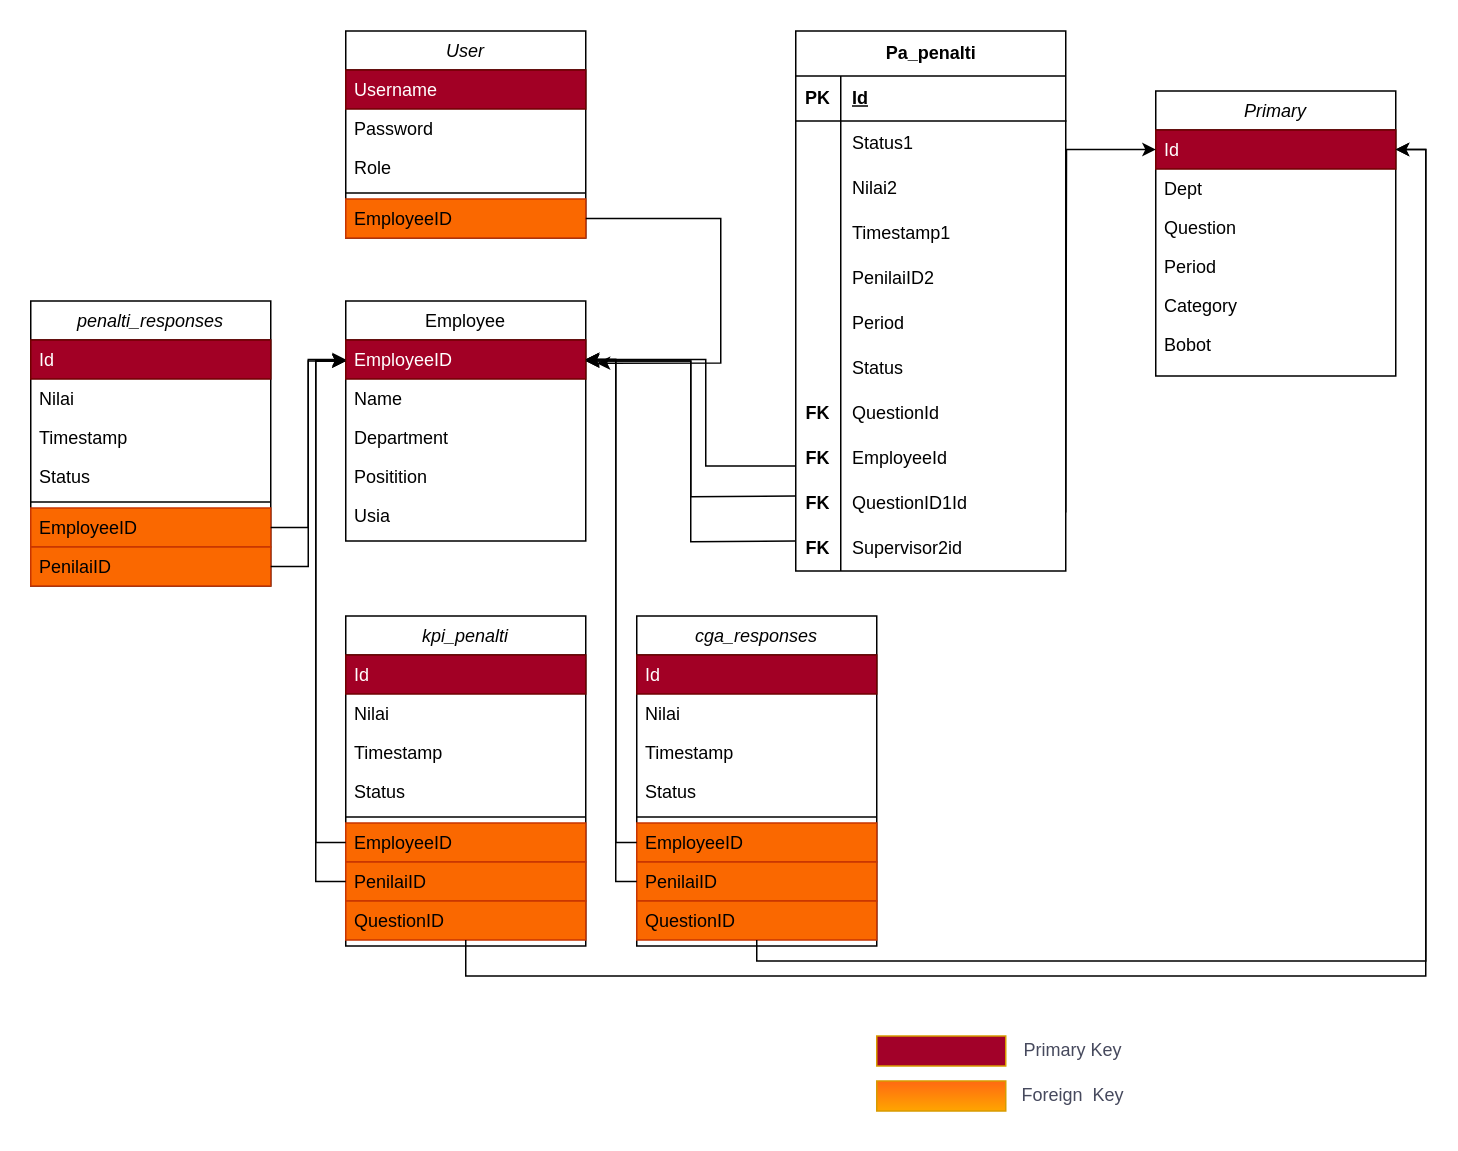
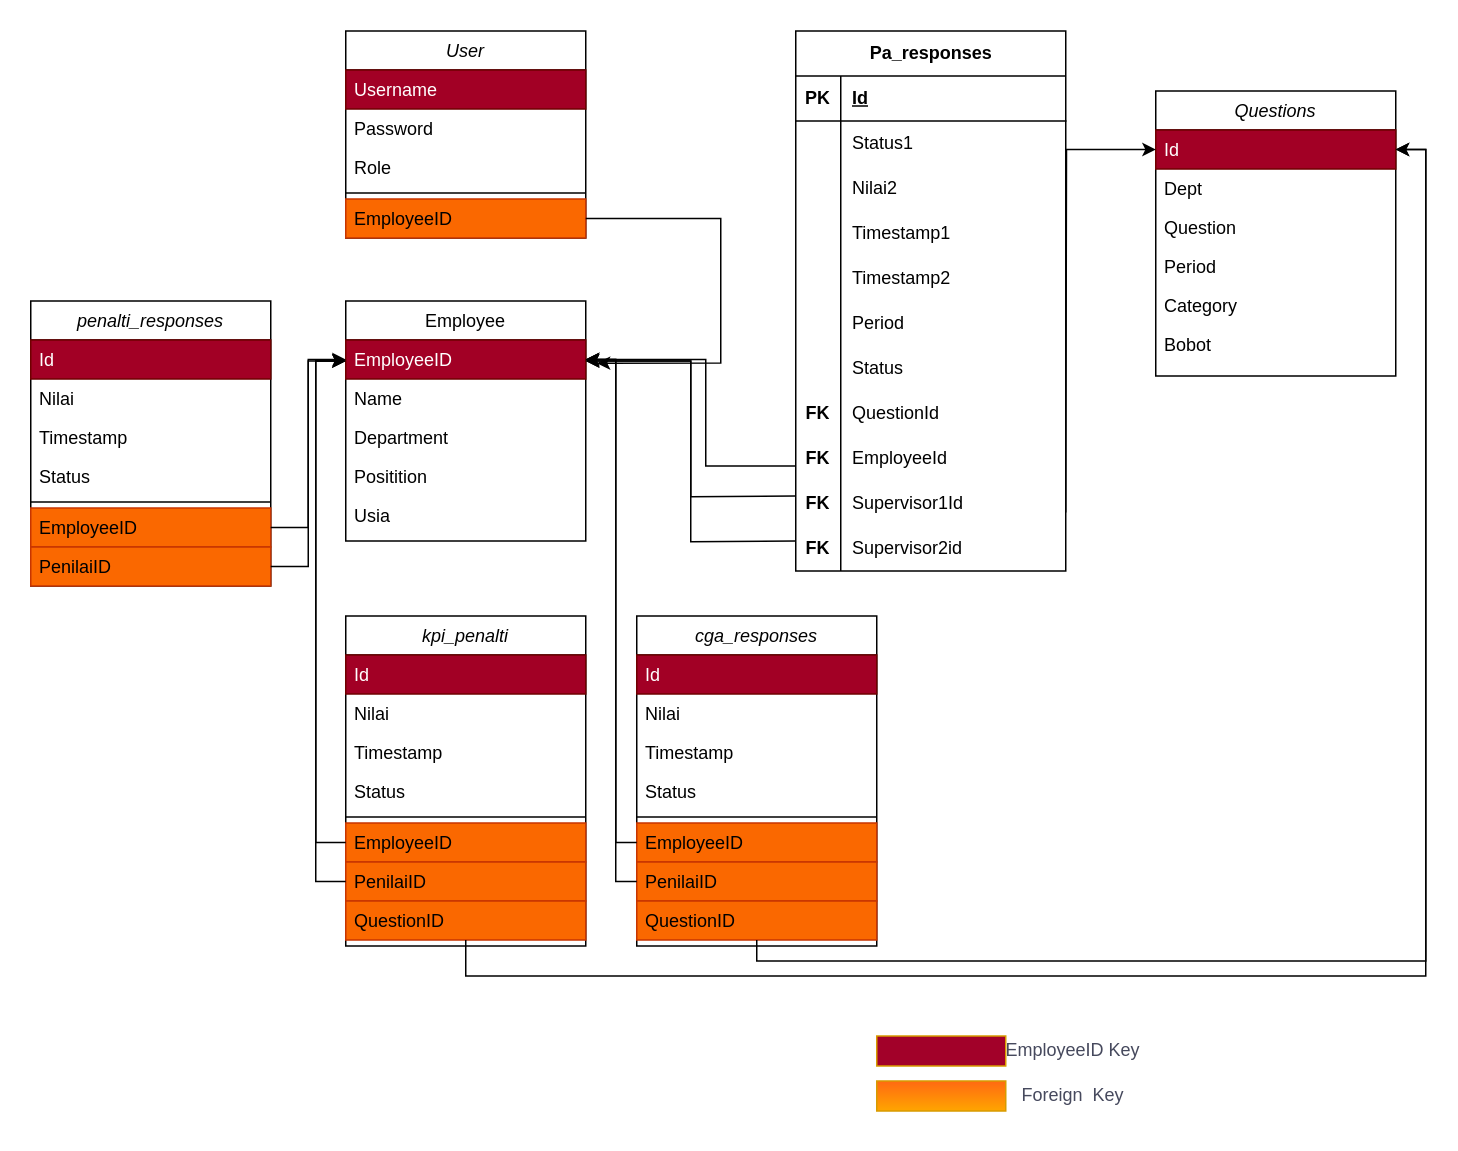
- <mxCell id="64" value="Pa_penalti" style="shape=table;startSize=30;container=1;collapsible=1;childLayout=tableLayout;fixedRows=1;rowLines=0;fontStyle=1;align=center;resizeLast=1;html=1;" vertex="1" parent="1"><mxGeometry x="530" y="20" width="180" height="360" as="geometry" /></mxCell>
+ <mxCell id="64" value="Pa_responses" style="shape=table;startSize=30;container=1;collapsible=1;childLayout=tableLayout;fixedRows=1;rowLines=0;fontStyle=1;align=center;resizeLast=1;html=1;" vertex="1" parent="1"><mxGeometry x="530" y="20" width="180" height="360" as="geometry" /></mxCell>
- <mxCell id="18" value="Primary" style="swimlane;fontStyle=2;align=center;verticalAlign=top;childLayout=stackLayout;horizontal=1;startSize=26;horizontalStack=0;resizeParent=1;resizeLast=0;collapsible=1;marginBottom=0;rounded=0;shadow=0;strokeWidth=1;" parent="1" vertex="1"><mxGeometry x="770" y="60" width="160" height="190" as="geometry"><mxRectangle x="230" y="140" width="160" height="26" as="alternateBounds" /></mxGeometry></mxCell>
+ <mxCell id="18" value="Questions" style="swimlane;fontStyle=2;align=center;verticalAlign=top;childLayout=stackLayout;horizontal=1;startSize=26;horizontalStack=0;resizeParent=1;resizeLast=0;collapsible=1;marginBottom=0;rounded=0;shadow=0;strokeWidth=1;" parent="1" vertex="1"><mxGeometry x="770" y="60" width="160" height="190" as="geometry"><mxRectangle x="230" y="140" width="160" height="26" as="alternateBounds" /></mxGeometry></mxCell>
- <mxCell id="79" value="PenilaiID2" style="shape=partialRectangle;connectable=0;fillColor=none;top=0;left=0;bottom=0;right=0;align=left;spacingLeft=6;overflow=hidden;whiteSpace=wrap;html=1;" vertex="1" parent="77"><mxGeometry x="30" width="150" height="30" as="geometry"><mxRectangle width="150" height="30" as="alternateBounds" /></mxGeometry></mxCell>
+ <mxCell id="79" value="Timestamp2" style="shape=partialRectangle;connectable=0;fillColor=none;top=0;left=0;bottom=0;right=0;align=left;spacingLeft=6;overflow=hidden;whiteSpace=wrap;html=1;" vertex="1" parent="77"><mxGeometry x="30" width="150" height="30" as="geometry"><mxRectangle width="150" height="30" as="alternateBounds" /></mxGeometry></mxCell>
- <mxCell id="94" value="QuestionID1Id" style="shape=partialRectangle;connectable=0;fillColor=none;top=0;left=0;bottom=0;right=0;align=left;spacingLeft=6;overflow=hidden;whiteSpace=wrap;html=1;" vertex="1" parent="92"><mxGeometry x="30" width="150" height="30" as="geometry"><mxRectangle width="150" height="30" as="alternateBounds" /></mxGeometry></mxCell>
+ <mxCell id="94" value="Supervisor1Id" style="shape=partialRectangle;connectable=0;fillColor=none;top=0;left=0;bottom=0;right=0;align=left;spacingLeft=6;overflow=hidden;whiteSpace=wrap;html=1;" vertex="1" parent="92"><mxGeometry x="30" width="150" height="30" as="geometry"><mxRectangle width="150" height="30" as="alternateBounds" /></mxGeometry></mxCell>
- <mxCell id="61" value="Primary Key" style="text;html=1;strokeColor=none;fillColor=none;align=center;verticalAlign=middle;whiteSpace=wrap;rounded=0;fontColor=#46495D;" parent="1" vertex="1"><mxGeometry x="660" y="685" width="110" height="30" as="geometry" /></mxCell>
+ <mxCell id="61" value="EmployeeID Key" style="text;html=1;strokeColor=none;fillColor=none;align=center;verticalAlign=middle;whiteSpace=wrap;rounded=0;fontColor=#46495D;" parent="1" vertex="1"><mxGeometry x="660" y="685" width="110" height="30" as="geometry" /></mxCell>
